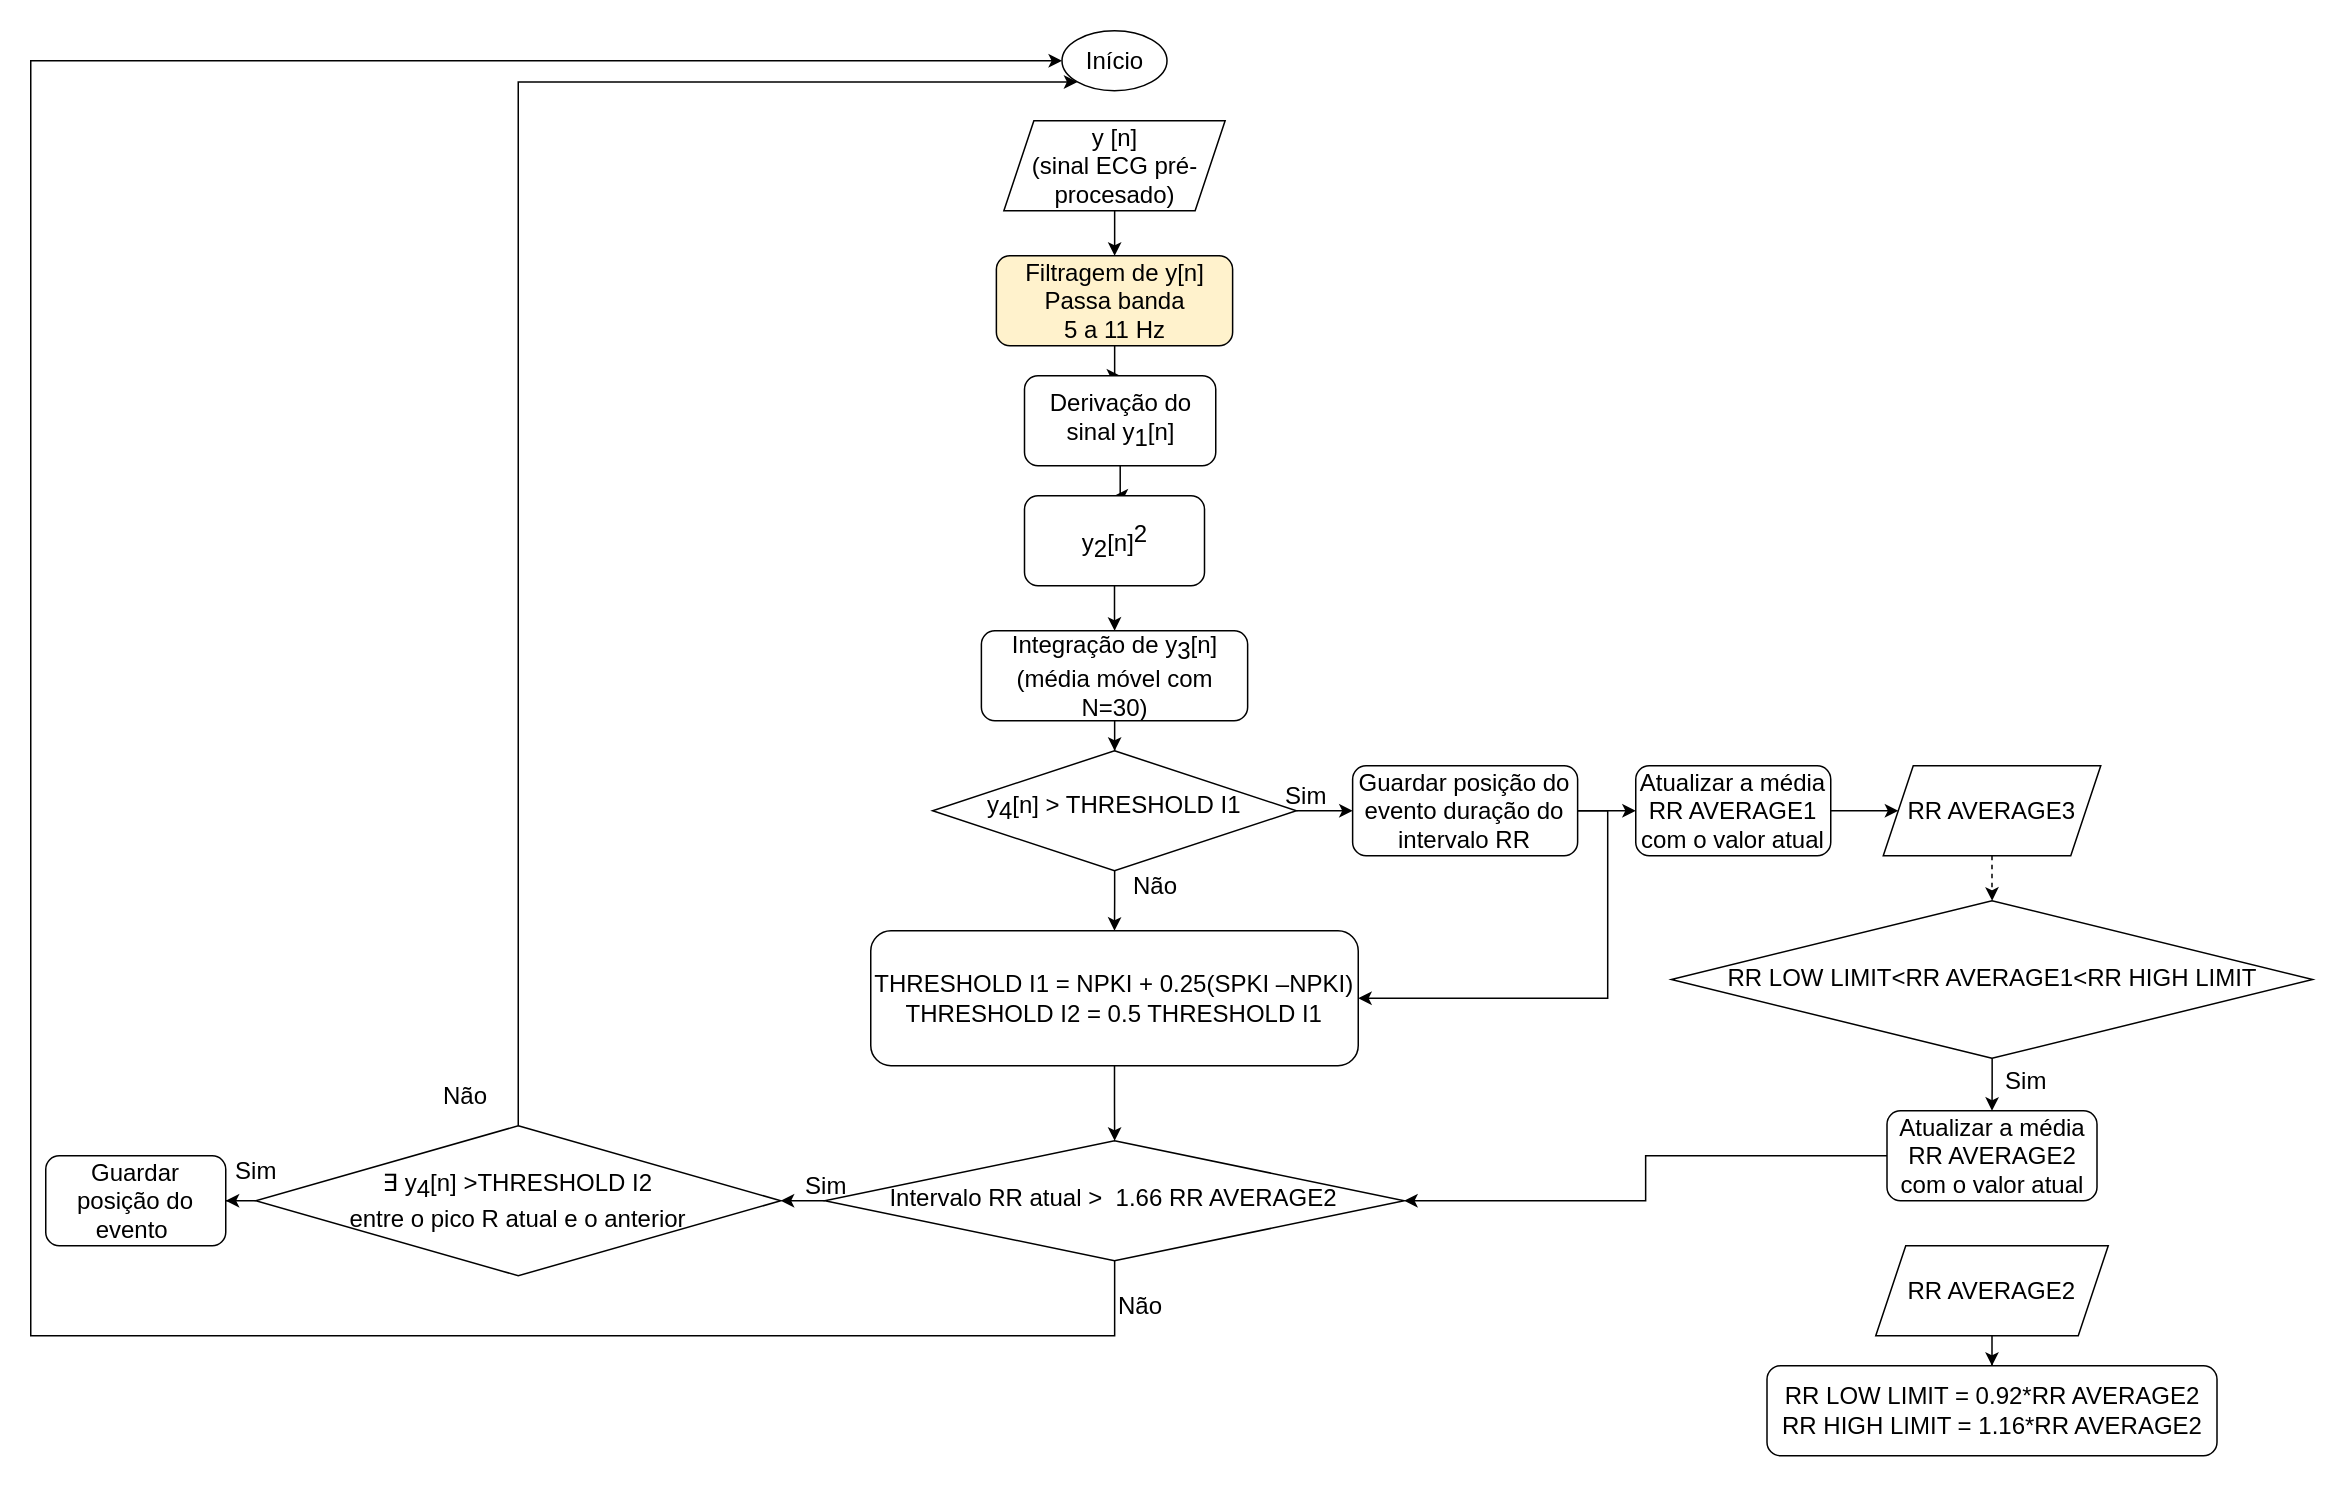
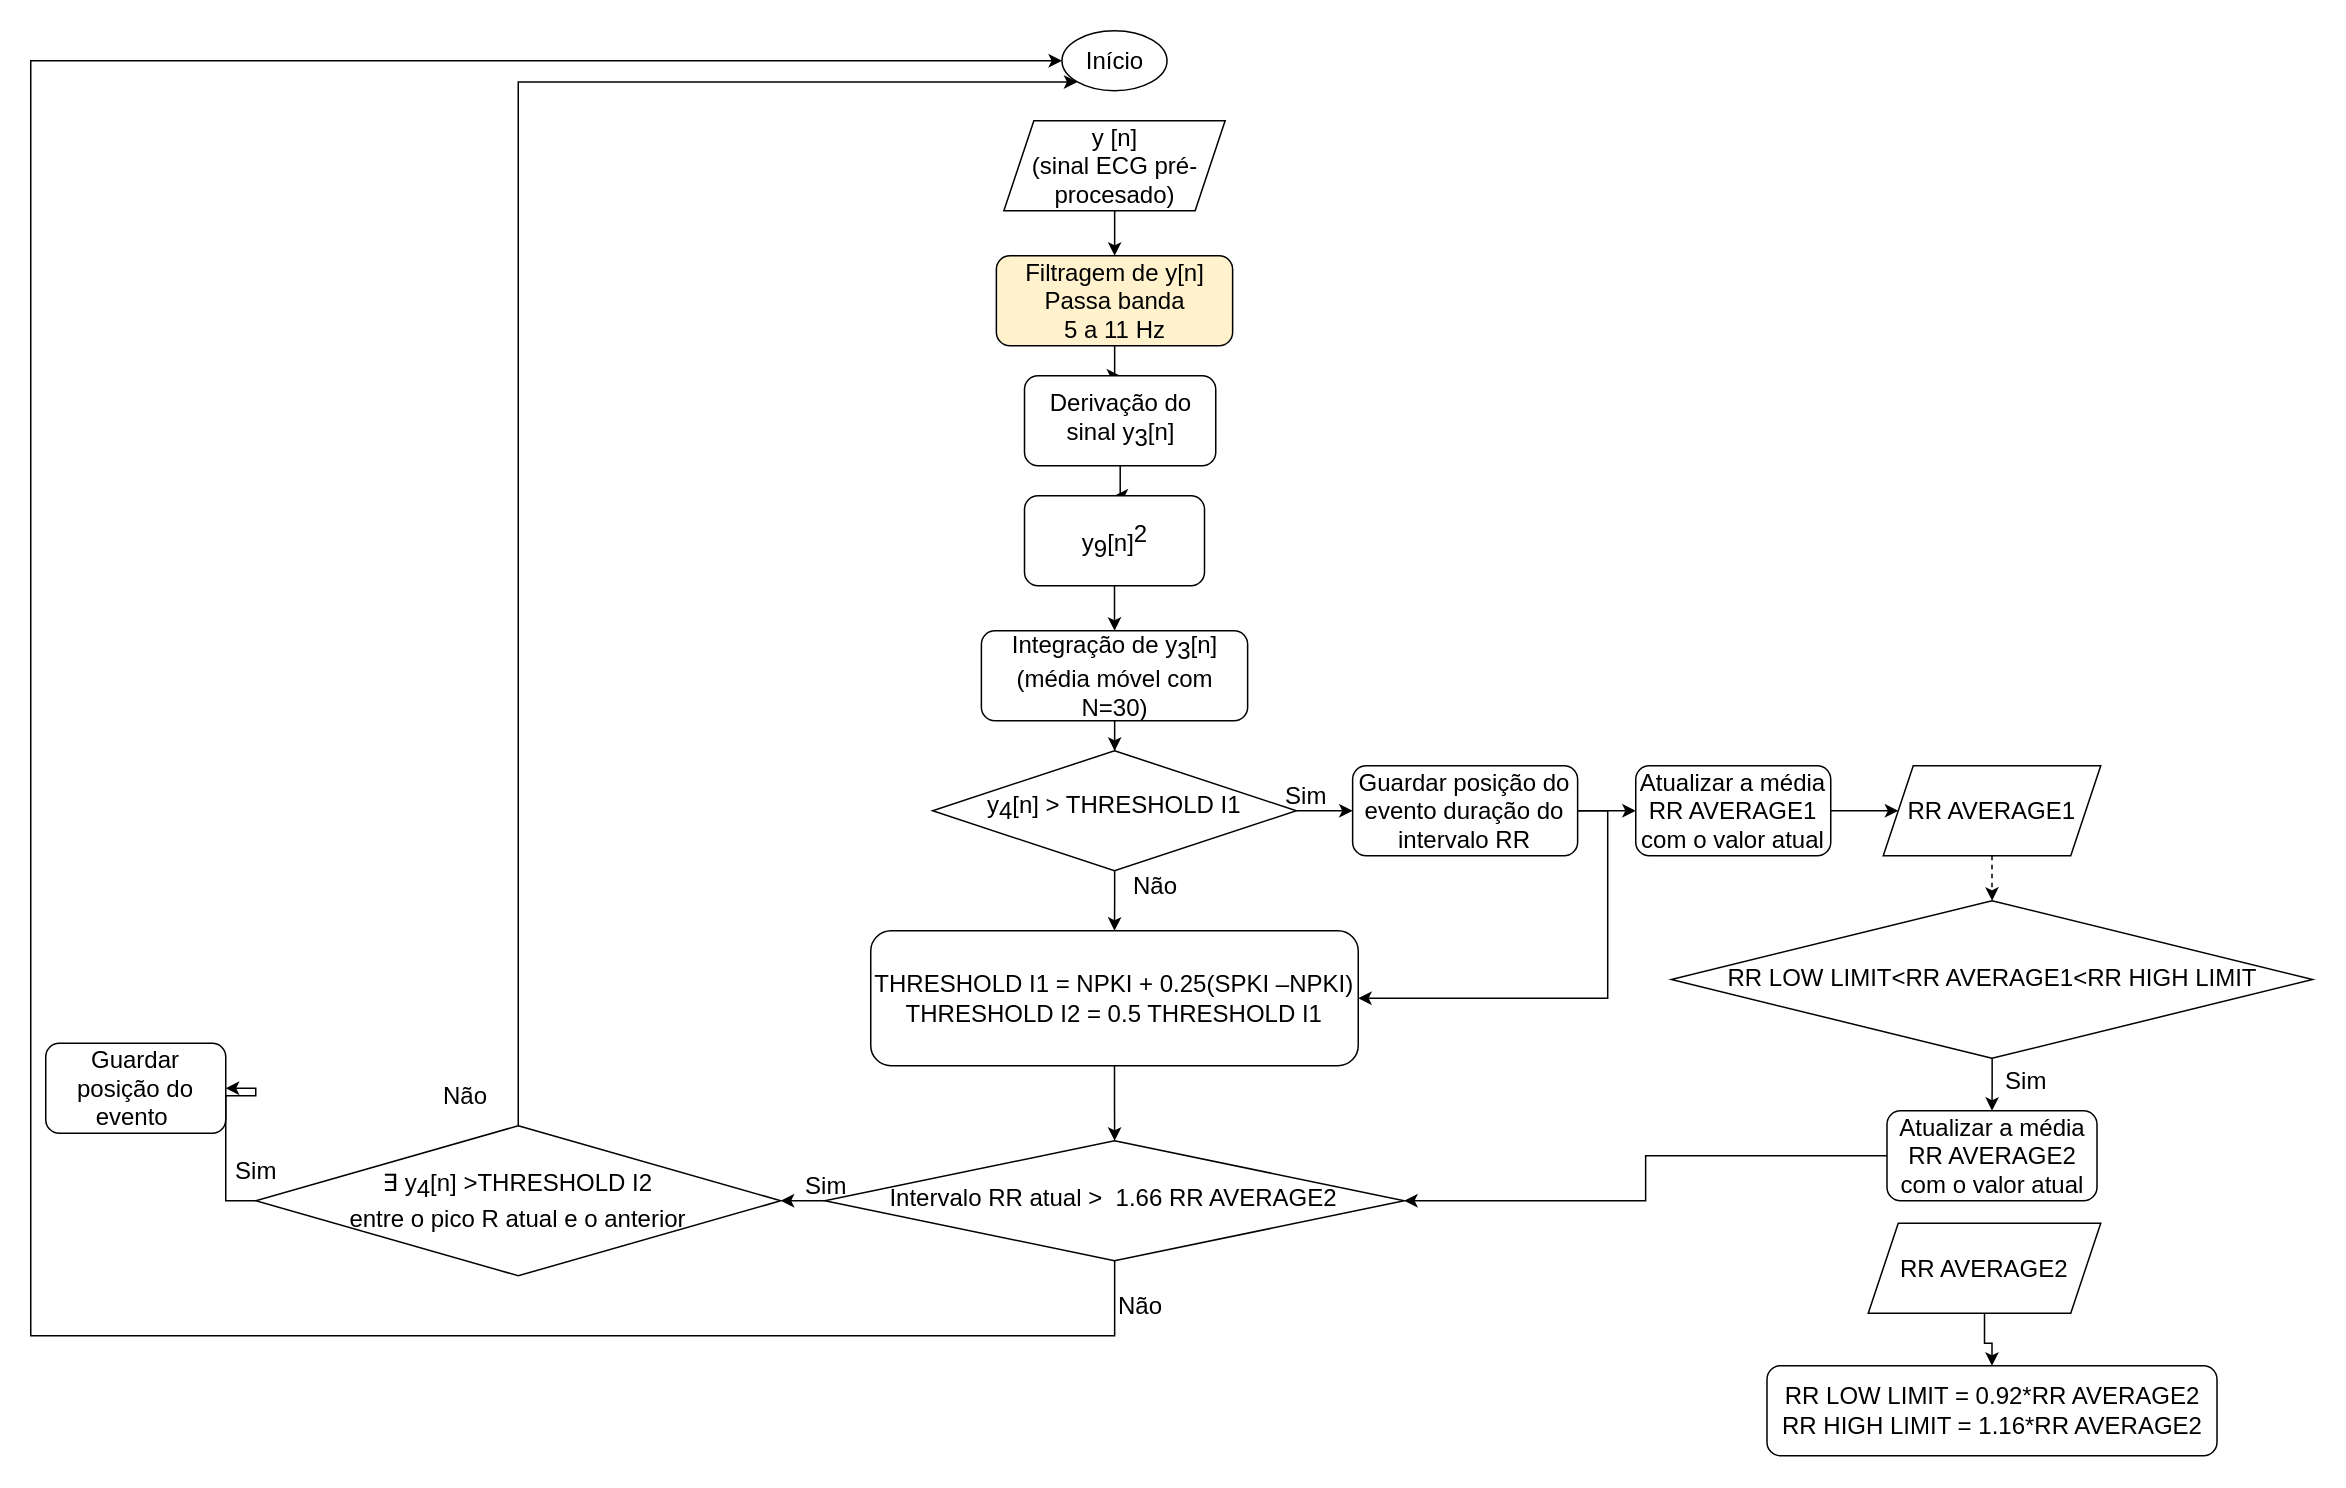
- <mxCell id="18" value="Derivação do sinal y&lt;sub style=&quot;font-size: 16px;&quot;&gt;1&lt;/sub&gt;[n]" style="rounded=1;whiteSpace=wrap;html=1;fontSize=16;" parent="1" vertex="1"><mxGeometry x="682.5" y="250" width="127.5" height="60" as="geometry" /></mxCell>
+ <mxCell id="18" value="Derivação do sinal y&lt;sub style=&quot;font-size: 16px;&quot;&gt;3&lt;/sub&gt;[n]" style="rounded=1;whiteSpace=wrap;html=1;fontSize=16;" parent="1" vertex="1"><mxGeometry x="682.5" y="250" width="127.5" height="60" as="geometry" /></mxCell>
- <mxCell id="20" value="y&lt;sub style=&quot;font-size: 16px;&quot;&gt;2&lt;/sub&gt;[n]&lt;sup style=&quot;font-size: 16px;&quot;&gt;2&lt;/sup&gt;" style="rounded=1;whiteSpace=wrap;html=1;fontSize=16;" parent="1" vertex="1"><mxGeometry x="682.5" y="330" width="120" height="60" as="geometry" /></mxCell>
+ <mxCell id="20" value="y&lt;sub style=&quot;font-size: 16px;&quot;&gt;9&lt;/sub&gt;[n]&lt;sup style=&quot;font-size: 16px;&quot;&gt;2&lt;/sup&gt;" style="rounded=1;whiteSpace=wrap;html=1;fontSize=16;" parent="1" vertex="1"><mxGeometry x="682.5" y="330" width="120" height="60" as="geometry" /></mxCell>
- <mxCell id="26" value="RR AVERAGE3" style="shape=parallelogram;perimeter=parallelogramPerimeter;whiteSpace=wrap;html=1;fixedSize=1;direction=west;fontSize=16;" parent="1" vertex="1"><mxGeometry x="1255" y="510" width="145" height="60" as="geometry" /></mxCell>
+ <mxCell id="26" value="RR AVERAGE1" style="shape=parallelogram;perimeter=parallelogramPerimeter;whiteSpace=wrap;html=1;fixedSize=1;direction=west;fontSize=16;" parent="1" vertex="1"><mxGeometry x="1255" y="510" width="145" height="60" as="geometry" /></mxCell>
- <mxCell id="40" value="Guardar posição do evento&amp;nbsp;" style="rounded=1;whiteSpace=wrap;html=1;fontSize=16;" parent="1" vertex="1"><mxGeometry x="30" y="770" width="120" height="60" as="geometry" /></mxCell>
+ <mxCell id="40" value="Guardar posição do evento&amp;nbsp;" style="rounded=1;whiteSpace=wrap;html=1;fontSize=16;" parent="1" vertex="1"><mxGeometry x="30" y="695" width="120" height="60" as="geometry" /></mxCell>
- <mxCell id="33" value="&lt;span style=&quot;font-size: 16px;&quot;&gt;RR AVERAGE2&lt;/span&gt;" style="shape=parallelogram;perimeter=parallelogramPerimeter;whiteSpace=wrap;html=1;fixedSize=1;direction=west;fontSize=16;" parent="1" vertex="1"><mxGeometry x="1250" y="830" width="155" height="60" as="geometry" /></mxCell>
+ <mxCell id="33" value="&lt;span style=&quot;font-size: 16px;&quot;&gt;RR AVERAGE2&lt;/span&gt;" style="shape=parallelogram;perimeter=parallelogramPerimeter;whiteSpace=wrap;html=1;fixedSize=1;direction=west;fontSize=16;" parent="1" vertex="1"><mxGeometry x="1245" y="815" width="155" height="60" as="geometry" /></mxCell>
